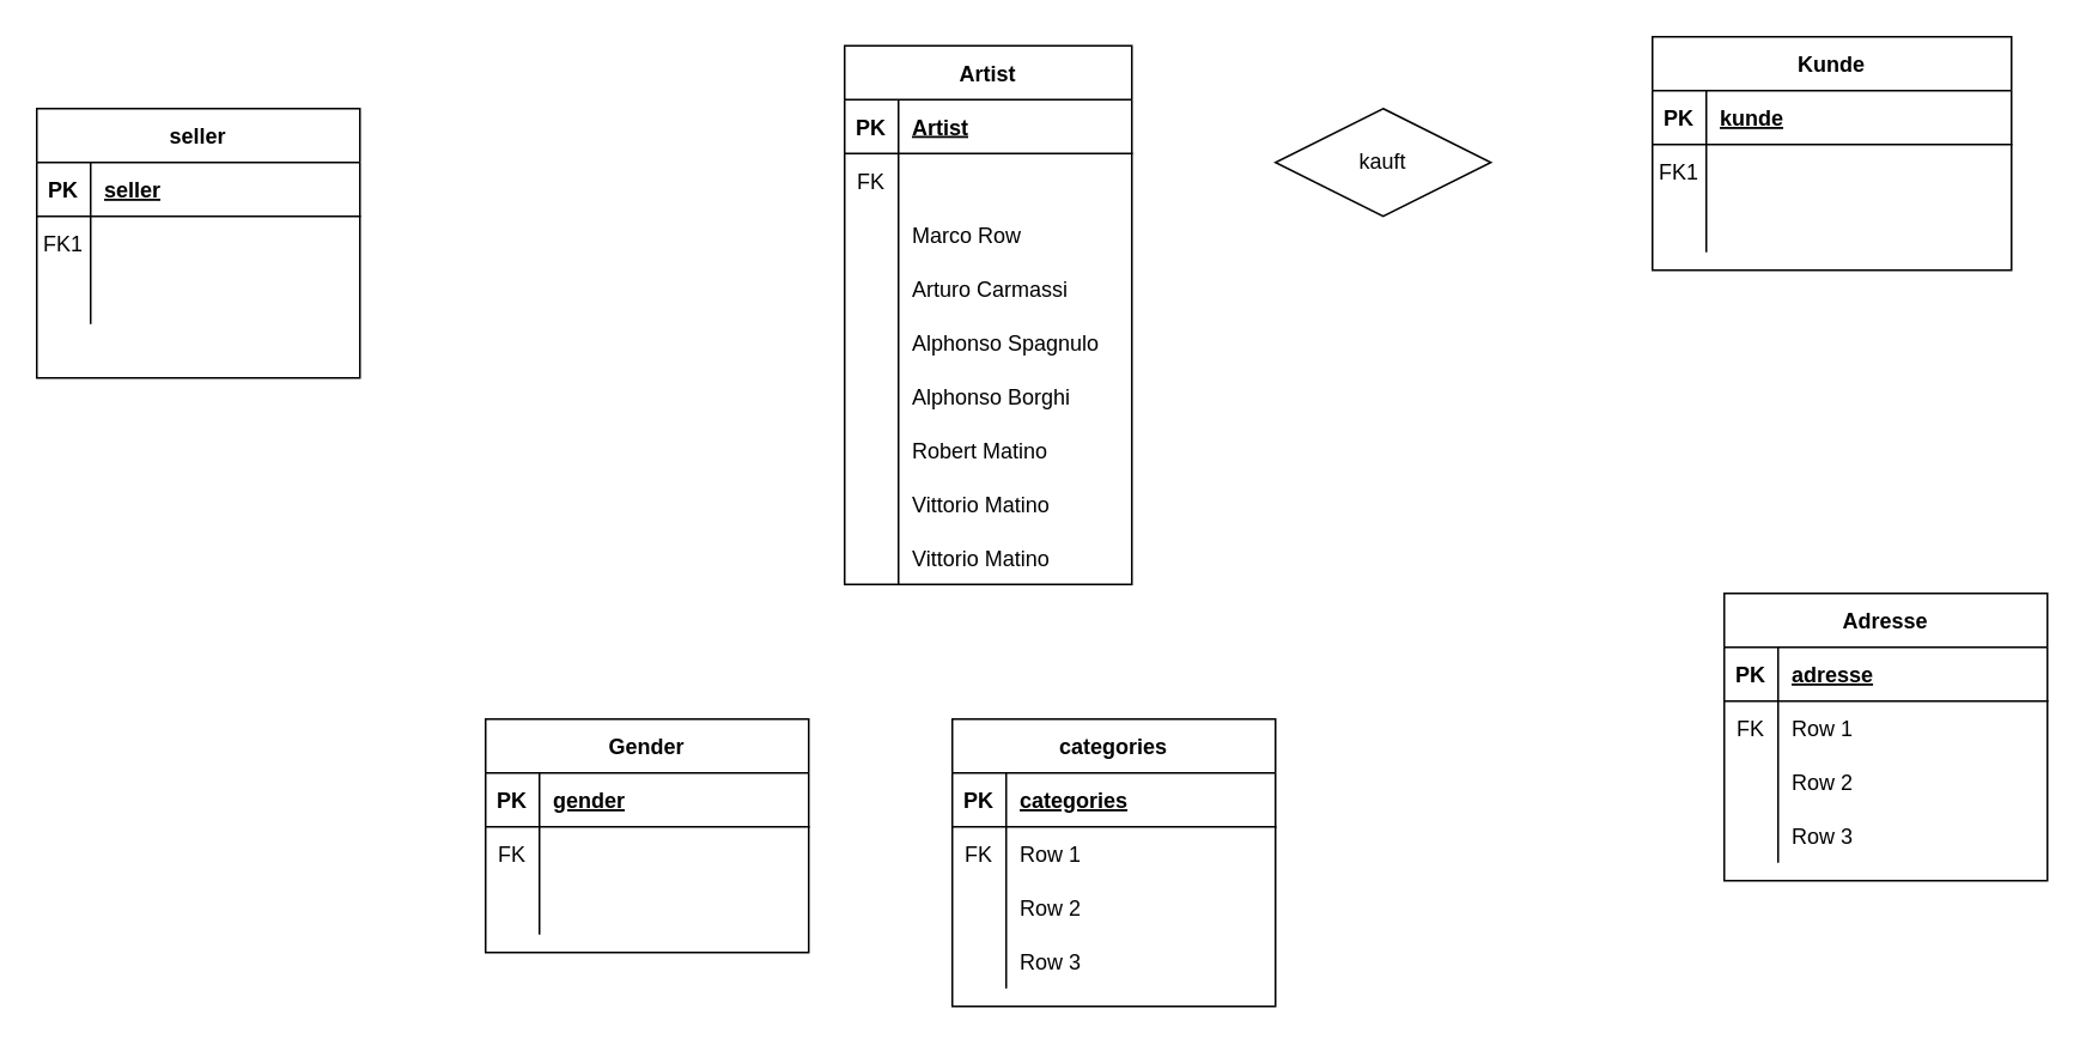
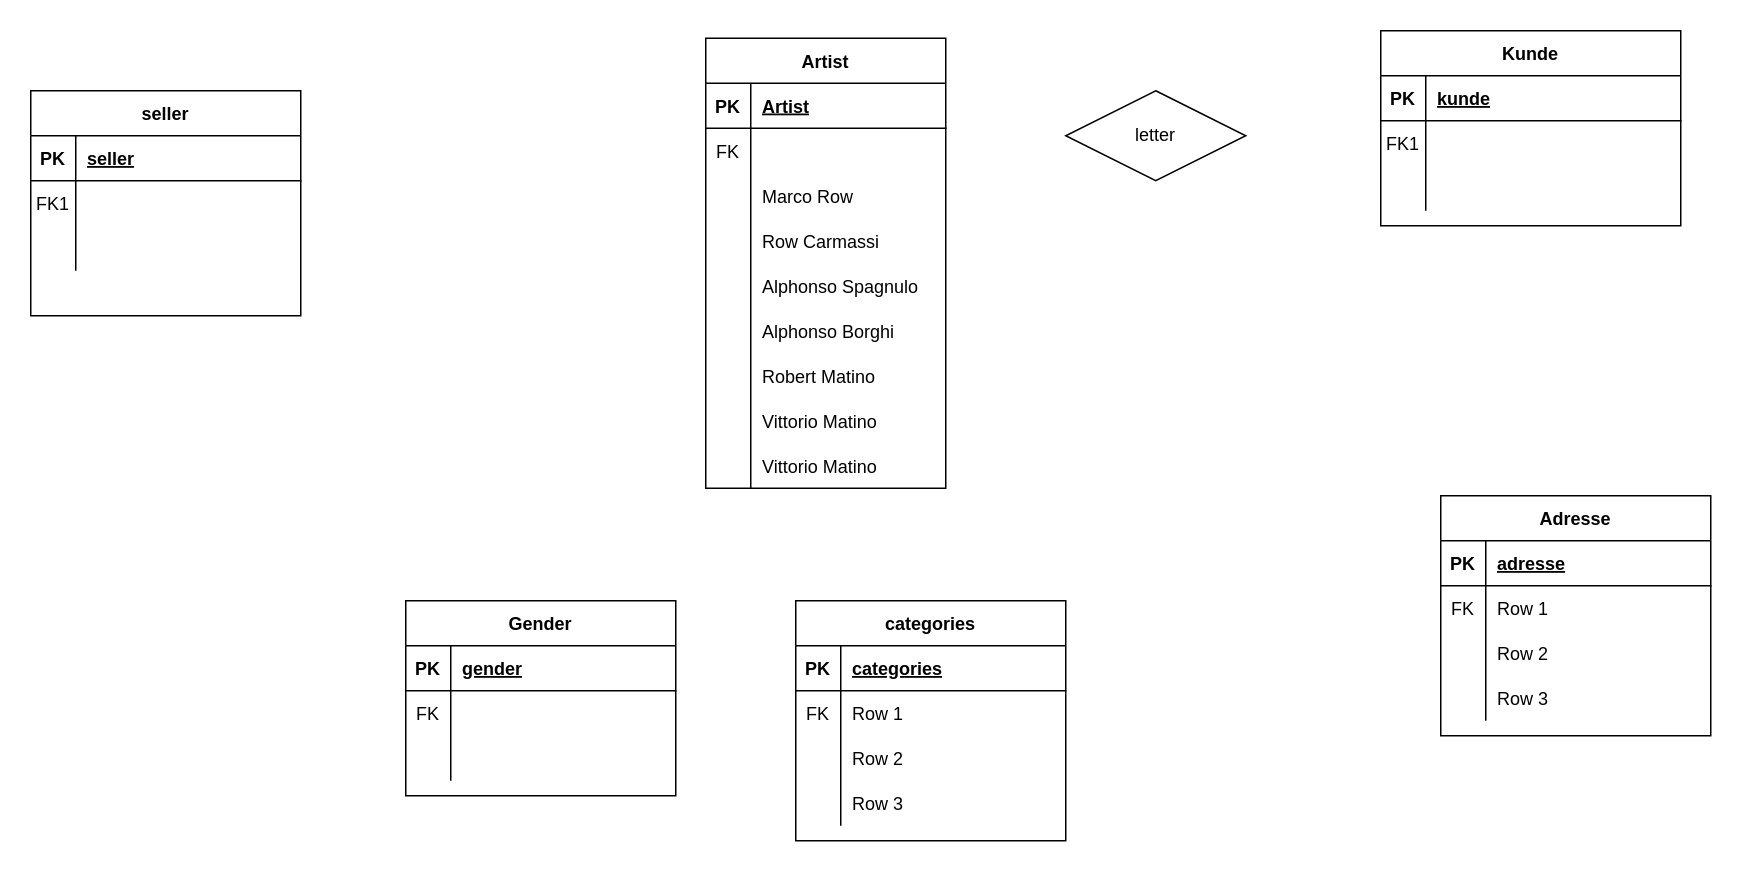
- <mxCell id="60" value="kauft" style="shape=rhombus;perimeter=rhombusPerimeter;whiteSpace=wrap;html=1;align=center;" vertex="1" parent="1"><mxGeometry x="710" y="60" width="120" height="60" as="geometry" /></mxCell>
+ <mxCell id="60" value="letter" style="shape=rhombus;perimeter=rhombusPerimeter;whiteSpace=wrap;html=1;align=center;" vertex="1" parent="1"><mxGeometry x="710" y="60" width="120" height="60" as="geometry" /></mxCell>
- <mxCell id="34" value="Arturo Carmassi" style="shape=partialRectangle;overflow=hidden;connectable=0;fillColor=none;top=0;left=0;bottom=0;right=0;align=left;spacingLeft=6;" vertex="1" parent="32"><mxGeometry x="30" width="130" height="30" as="geometry" /></mxCell>
+ <mxCell id="34" value="Row Carmassi" style="shape=partialRectangle;overflow=hidden;connectable=0;fillColor=none;top=0;left=0;bottom=0;right=0;align=left;spacingLeft=6;" vertex="1" parent="32"><mxGeometry x="30" width="130" height="30" as="geometry" /></mxCell>
